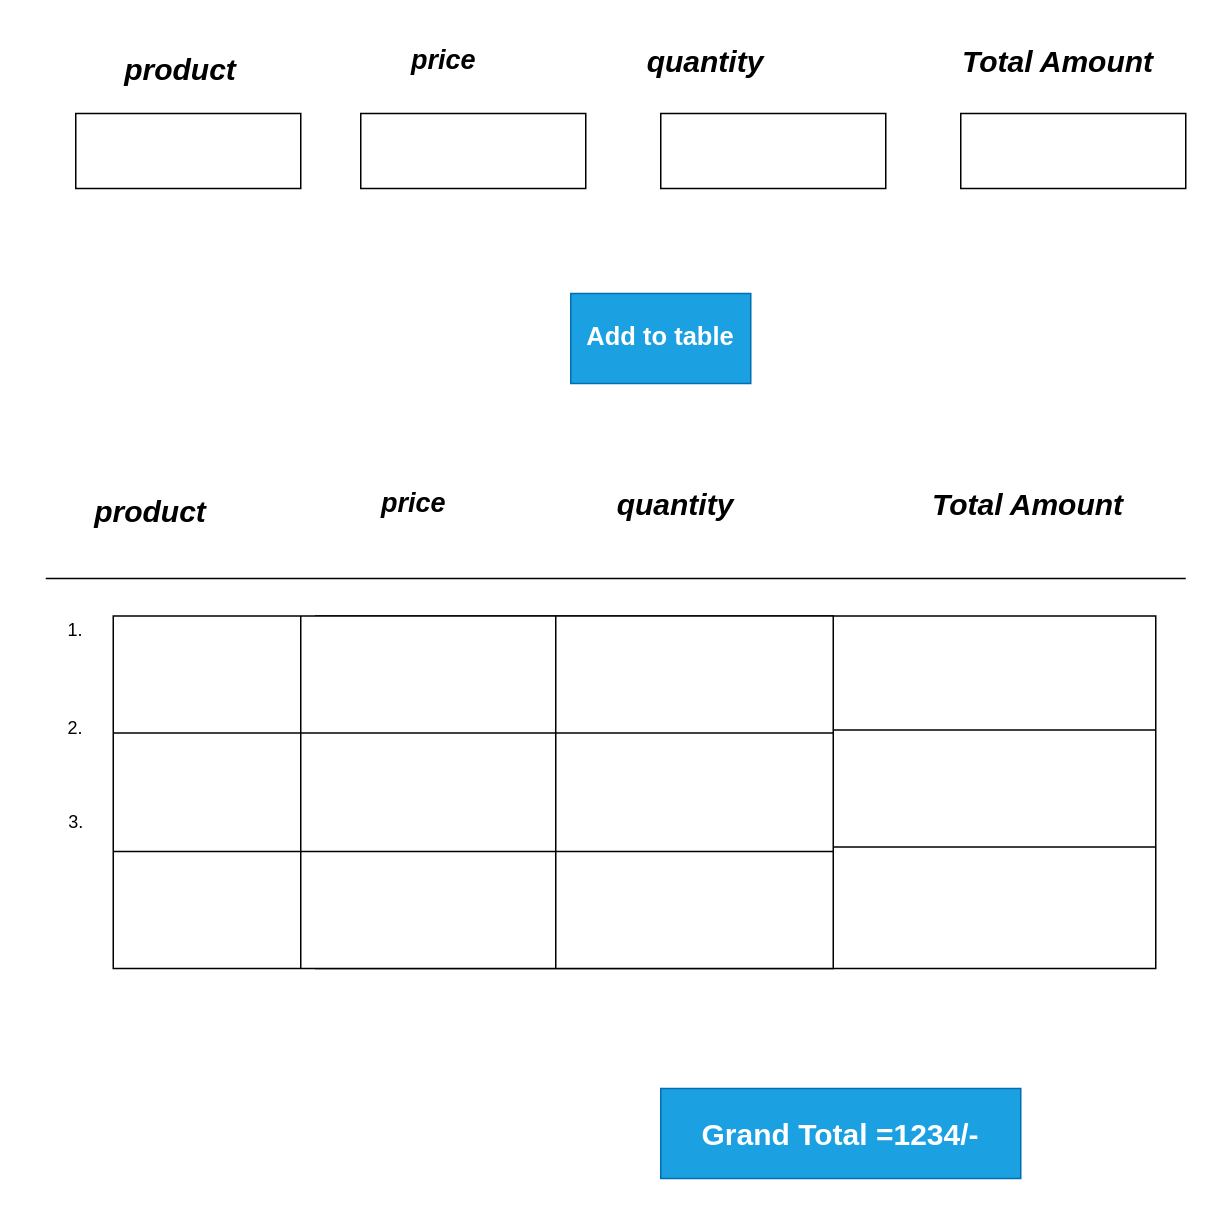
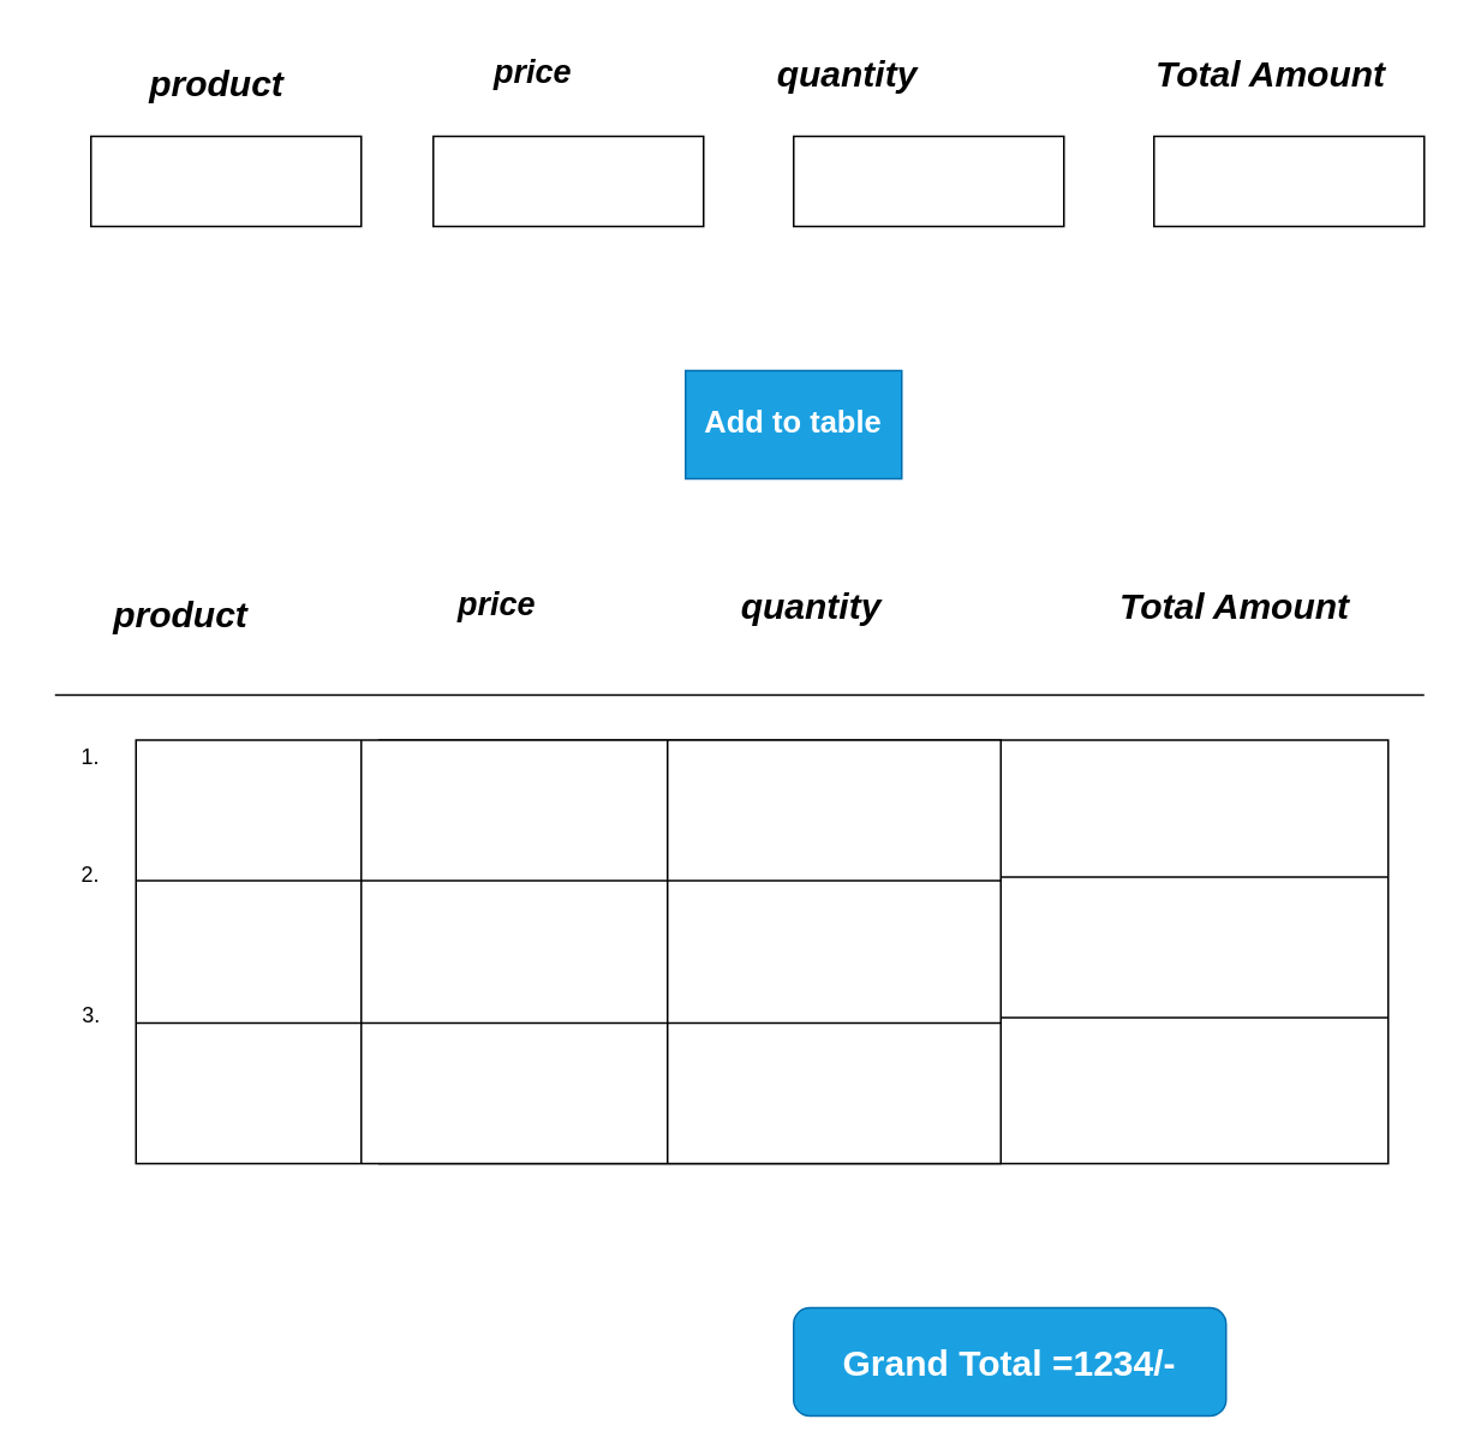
- <mxCell id="10" value="&lt;b&gt;&lt;font style=&quot;font-size: 17px;&quot;&gt;Add to table&lt;/font&gt;&lt;/b&gt;" style="rounded=0;whiteSpace=wrap;html=1;fillColor=#1ba1e2;fontColor=#ffffff;strokeColor=#006EAF;" vertex="1" parent="1"><mxGeometry x="380" y="195" width="120" height="60" as="geometry" /></mxCell>
+ <mxCell id="10" value="&lt;b&gt;&lt;font style=&quot;font-size: 17px;&quot;&gt;Add to table&lt;/font&gt;&lt;/b&gt;" style="rounded=0;whiteSpace=wrap;html=1;fillColor=#1ba1e2;fontColor=#ffffff;strokeColor=#006EAF;" vertex="1" parent="1"><mxGeometry x="380" y="205" width="120" height="60" as="geometry" /></mxCell>
- <mxCell id="18" value="3." style="text;html=1;align=center;verticalAlign=middle;resizable=0;points=[];autosize=1;strokeColor=none;fillColor=none;" vertex="1" parent="1"><mxGeometry x="35" y="533" width="30" height="30" as="geometry" /></mxCell>
+ <mxCell id="18" value="3." style="text;html=1;align=center;verticalAlign=middle;resizable=0;points=[];autosize=1;strokeColor=none;fillColor=none;" vertex="1" parent="1"><mxGeometry x="35" y="548" width="30" height="30" as="geometry" /></mxCell>
- <mxCell id="19" value="&lt;b&gt;&lt;font style=&quot;font-size: 20px;&quot;&gt;Grand Total =1234/-&lt;/font&gt;&lt;/b&gt;" style="rounded=0;whiteSpace=wrap;html=1;fillColor=#1ba1e2;fontColor=#ffffff;strokeColor=#006EAF;" vertex="1" parent="1"><mxGeometry x="440" y="725" width="240" height="60" as="geometry" /></mxCell>
+ <mxCell id="19" value="&lt;b&gt;&lt;font style=&quot;font-size: 20px;&quot;&gt;Grand Total =1234/-&lt;/font&gt;&lt;/b&gt;" style="whiteSpace=wrap;html=1;fillColor=#1ba1e2;fontColor=#ffffff;strokeColor=#006EAF;rounded=1;" vertex="1" parent="1"><mxGeometry x="440" y="725" width="240" height="60" as="geometry" /></mxCell>
